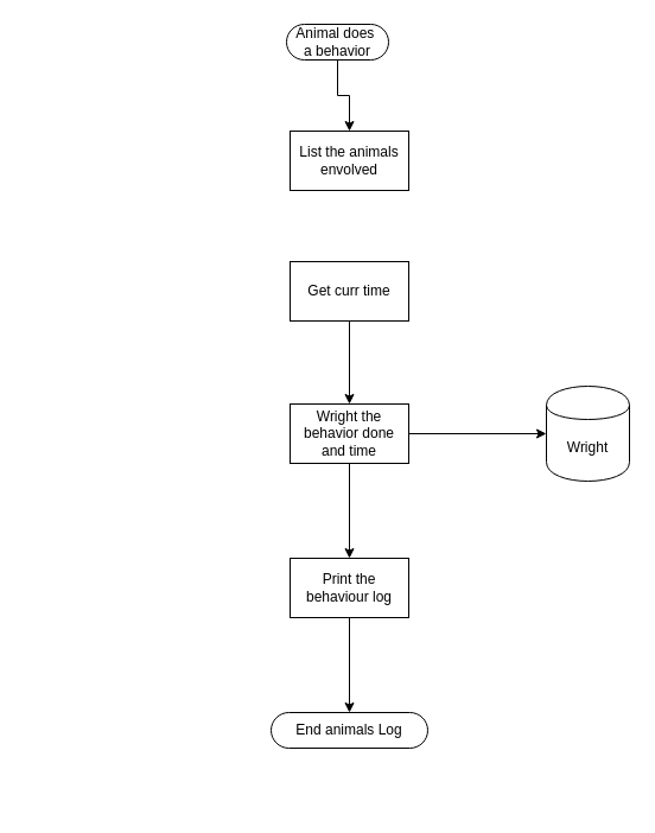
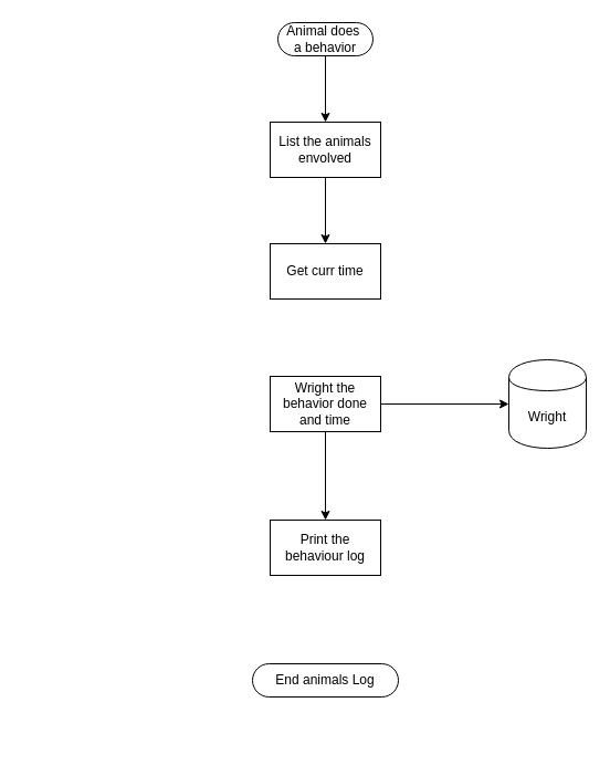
- <mxCell id="5" value="&lt;div&gt;Animal does&amp;nbsp;&lt;/div&gt;&lt;div&gt;a behavior&lt;/div&gt;" style="html=1;dashed=0;whiteSpace=wrap;shape=mxgraph.dfd.start" vertex="1" parent="1"><mxGeometry x="241" y="20" width="86" height="30" as="geometry" /></mxCell>
+ <mxCell id="5" value="&lt;div&gt;Animal does&amp;nbsp;&lt;/div&gt;&lt;div&gt;a behavior&lt;/div&gt;" style="html=1;dashed=0;whiteSpace=wrap;shape=mxgraph.dfd.start" vertex="1" parent="1"><mxGeometry x="251" y="20" width="86" height="30" as="geometry" /></mxCell>
+ <mxCell id="6" style="edgeStyle=orthogonalEdgeStyle;rounded=0;orthogonalLoop=1;jettySize=auto;html=1;entryX=0.5;entryY=0;entryDx=0;entryDy=0;" edge="1" parent="1" source="7" target="14"><mxGeometry relative="1" as="geometry" /></mxCell>
- <mxCell id="13" style="edgeStyle=orthogonalEdgeStyle;rounded=0;orthogonalLoop=1;jettySize=auto;html=1;" edge="1" parent="1" source="14" target="10"><mxGeometry relative="1" as="geometry" /></mxCell>
- <mxCell id="16" style="edgeStyle=orthogonalEdgeStyle;rounded=0;orthogonalLoop=1;jettySize=auto;html=1;entryX=0.5;entryY=0.5;entryDx=0;entryDy=-15;entryPerimeter=0;" edge="1" parent="1" source="12" target="15"><mxGeometry relative="1" as="geometry" /></mxCell>
